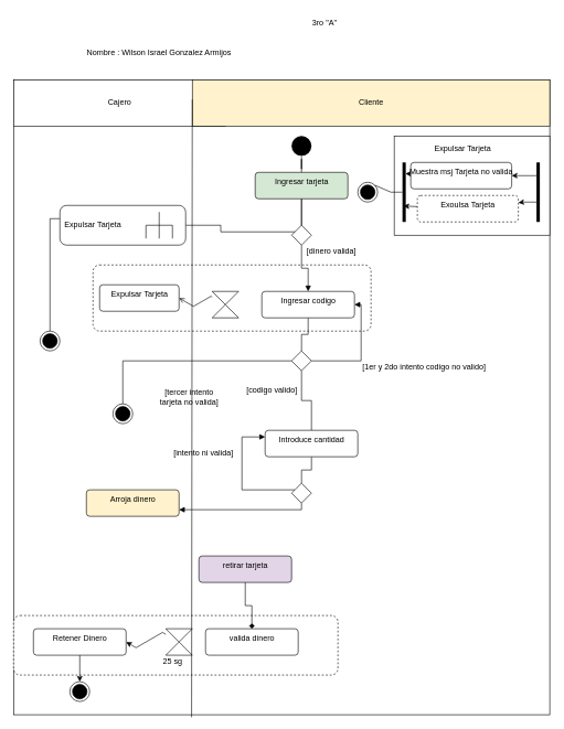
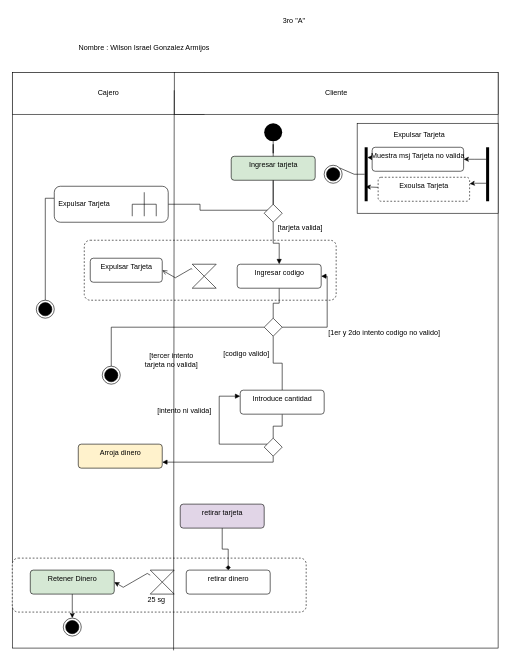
- <mxCell id="59" value="Cliente" style="html=1;fillColor=#fff2cc;" vertex="1" parent="1"><mxGeometry x="290" y="120" width="540" height="70" as="geometry" /></mxCell>
+ <mxCell id="59" value="Cliente" style="html=1;" vertex="1" parent="1"><mxGeometry x="290" y="120" width="540" height="70" as="geometry" /></mxCell>
- <mxCell id="27" value="[dinero valida]" style="text;html=1;align=center;verticalAlign=middle;resizable=0;points=[];autosize=1;strokeColor=none;fillColor=none;" vertex="1" parent="1"><mxGeometry x="450" y="365" width="100" height="30" as="geometry" /></mxCell>
+ <mxCell id="27" value="[tarjeta valida]" style="text;html=1;align=center;verticalAlign=middle;resizable=0;points=[];autosize=1;strokeColor=none;fillColor=none;" vertex="1" parent="1"><mxGeometry x="450" y="365" width="100" height="30" as="geometry" /></mxCell>
- <mxCell id="39" value="valida dinero" style="html=1;align=center;verticalAlign=top;rounded=1;absoluteArcSize=1;arcSize=10;dashed=0;" vertex="1" parent="1"><mxGeometry x="310" y="950" width="140" height="40" as="geometry" /></mxCell>
+ <mxCell id="39" value="retirar dinero" style="html=1;align=center;verticalAlign=top;rounded=1;absoluteArcSize=1;arcSize=10;dashed=0;" vertex="1" parent="1"><mxGeometry x="310" y="950" width="140" height="40" as="geometry" /></mxCell>
- <mxCell id="41" value="Retener Dinero" style="html=1;align=center;verticalAlign=top;rounded=1;absoluteArcSize=1;arcSize=10;dashed=0;" vertex="1" parent="1"><mxGeometry x="50" y="950" width="140" height="40" as="geometry" /></mxCell>
+ <mxCell id="41" value="Retener Dinero" style="html=1;align=center;verticalAlign=top;rounded=1;absoluteArcSize=1;arcSize=10;dashed=0;fillColor=#d5e8d4;" vertex="1" parent="1"><mxGeometry x="50" y="950" width="140" height="40" as="geometry" /></mxCell>
